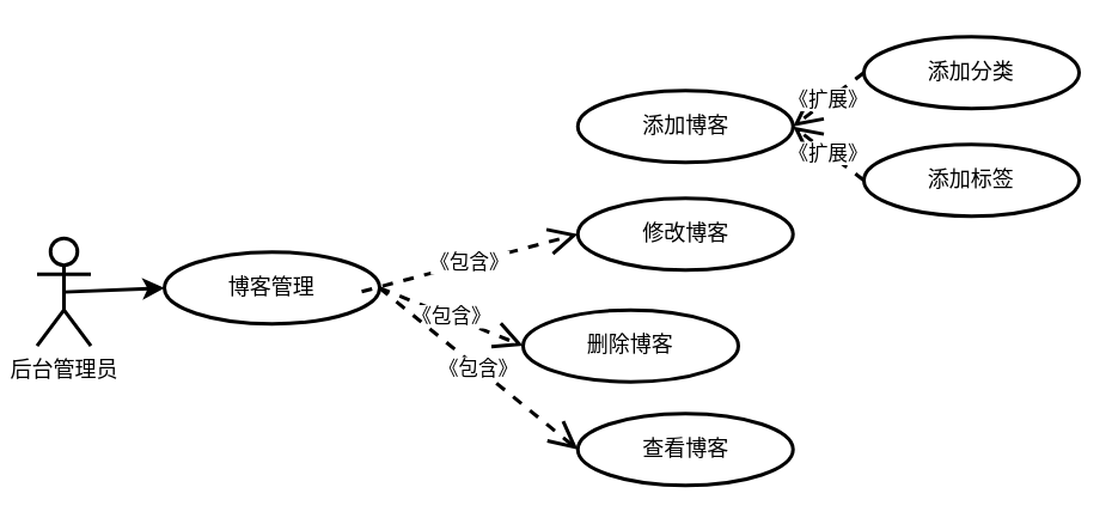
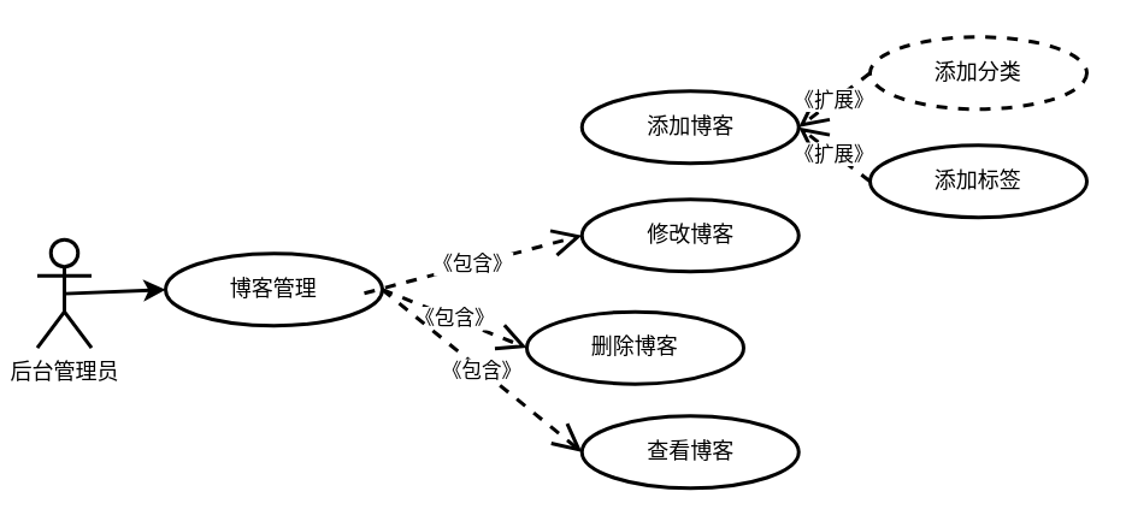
- <mxCell id="12" value="添加分类" style="ellipse;whiteSpace=wrap;html=1;strokeWidth=2;" vertex="1" parent="1"><mxGeometry x="481" y="20" width="120" height="40" as="geometry" /></mxCell>
+ <mxCell id="12" value="添加分类" style="ellipse;whiteSpace=wrap;html=1;strokeWidth=2;dashed=1;" vertex="1" parent="1"><mxGeometry x="481" y="20" width="120" height="40" as="geometry" /></mxCell>
